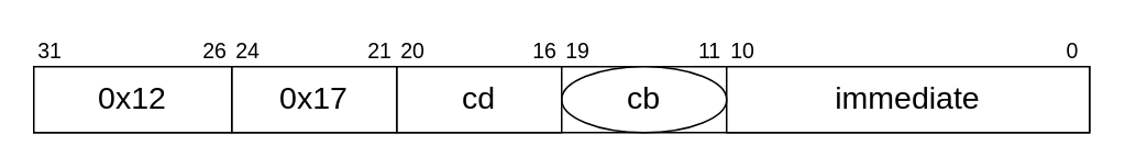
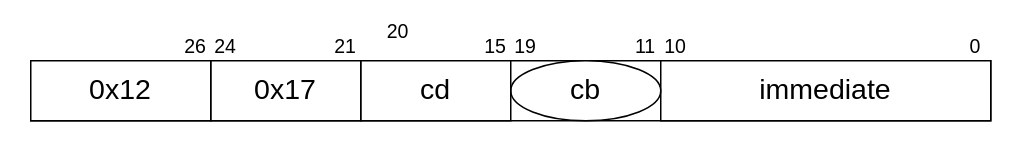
- <mxCell id="12" value="31" style="text;html=1;strokeColor=none;fillColor=none;align=center;verticalAlign=middle;whiteSpace=wrap;rounded=0;fontSize=13;" parent="1" vertex="1"><mxGeometry x="20" y="20" width="20" height="20" as="geometry" /></mxCell>
- <mxCell id="15" value="20" style="text;html=1;strokeColor=none;fillColor=none;align=center;verticalAlign=middle;whiteSpace=wrap;rounded=0;fontSize=13;" parent="1" vertex="1"><mxGeometry x="240" y="20" width="20" height="20" as="geometry" /></mxCell>
+ <mxCell id="15" value="20" style="text;html=1;strokeColor=none;fillColor=none;align=center;verticalAlign=middle;whiteSpace=wrap;rounded=0;fontSize=13;" parent="1" vertex="1"><mxGeometry x="255" y="10" width="20" height="20" as="geometry" /></mxCell>
- <mxCell id="9" value="16" style="text;html=1;strokeColor=none;fillColor=none;align=center;verticalAlign=middle;whiteSpace=wrap;rounded=0;fontSize=13;" parent="1" vertex="1"><mxGeometry x="320" y="20" width="20" height="20" as="geometry" /></mxCell>
+ <mxCell id="9" value="15" style="text;html=1;strokeColor=none;fillColor=none;align=center;verticalAlign=middle;whiteSpace=wrap;rounded=0;fontSize=13;" parent="1" vertex="1"><mxGeometry x="320" y="20" width="20" height="20" as="geometry" /></mxCell>
